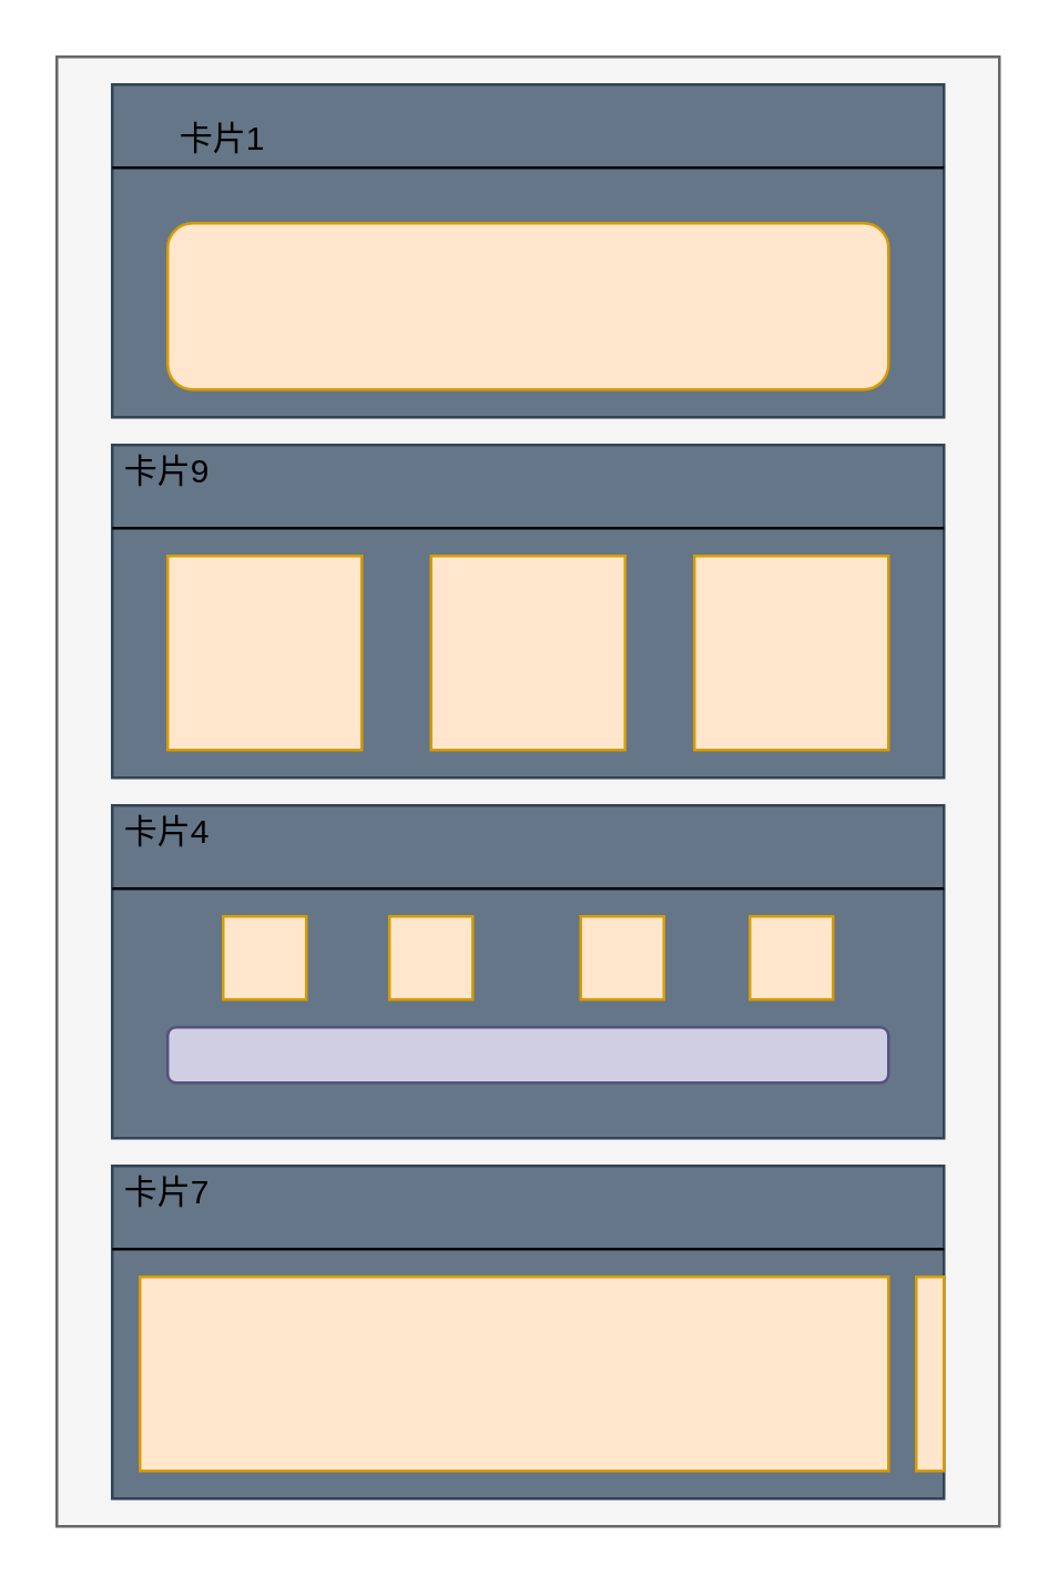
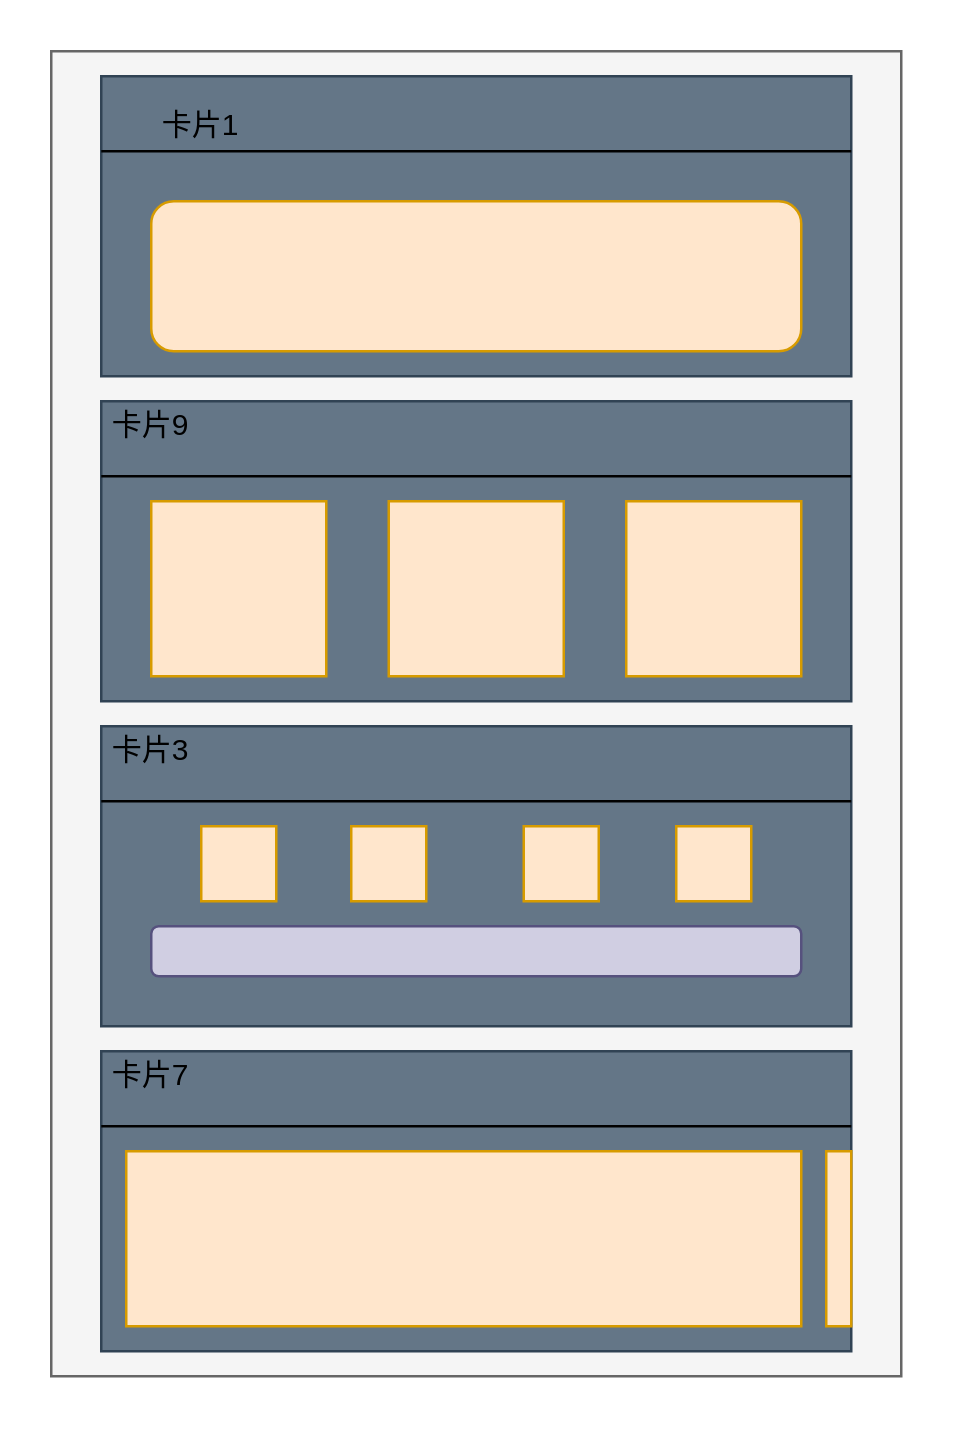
- <mxCell id="24" value="卡片4" style="text;html=1;strokeColor=none;fillColor=none;align=center;verticalAlign=middle;whiteSpace=wrap;rounded=0;" vertex="1" parent="1"><mxGeometry x="40" y="290" width="40" height="20" as="geometry" /></mxCell>
+ <mxCell id="24" value="卡片3" style="text;html=1;strokeColor=none;fillColor=none;align=center;verticalAlign=middle;whiteSpace=wrap;rounded=0;" vertex="1" parent="1"><mxGeometry x="40" y="290" width="40" height="20" as="geometry" /></mxCell>
